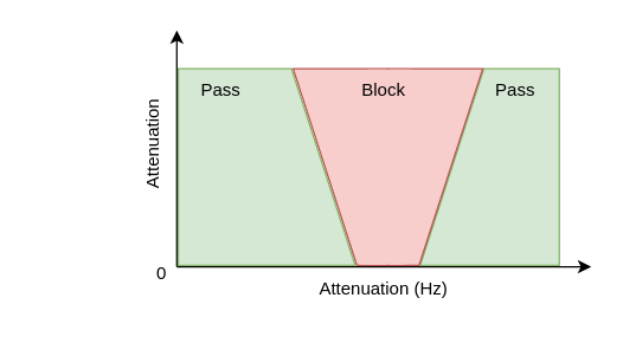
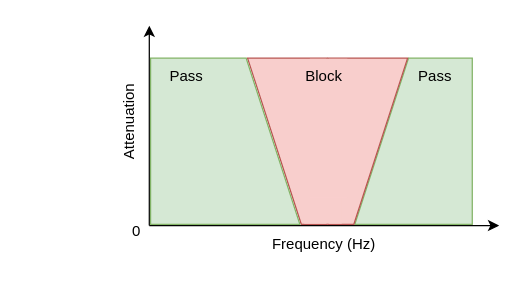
- <mxCell id="4" value="Attenuation (Hz)" style="text;html=1;strokeColor=none;fillColor=none;align=center;verticalAlign=middle;whiteSpace=wrap;rounded=0;" parent="1" vertex="1"><mxGeometry x="119" y="180" width="280" height="30" as="geometry" /></mxCell>
+ <mxCell id="4" value="Frequency (Hz)" style="text;html=1;strokeColor=none;fillColor=none;align=center;verticalAlign=middle;whiteSpace=wrap;rounded=0;" parent="1" vertex="1"><mxGeometry x="119" y="180" width="280" height="30" as="geometry" /></mxCell>
